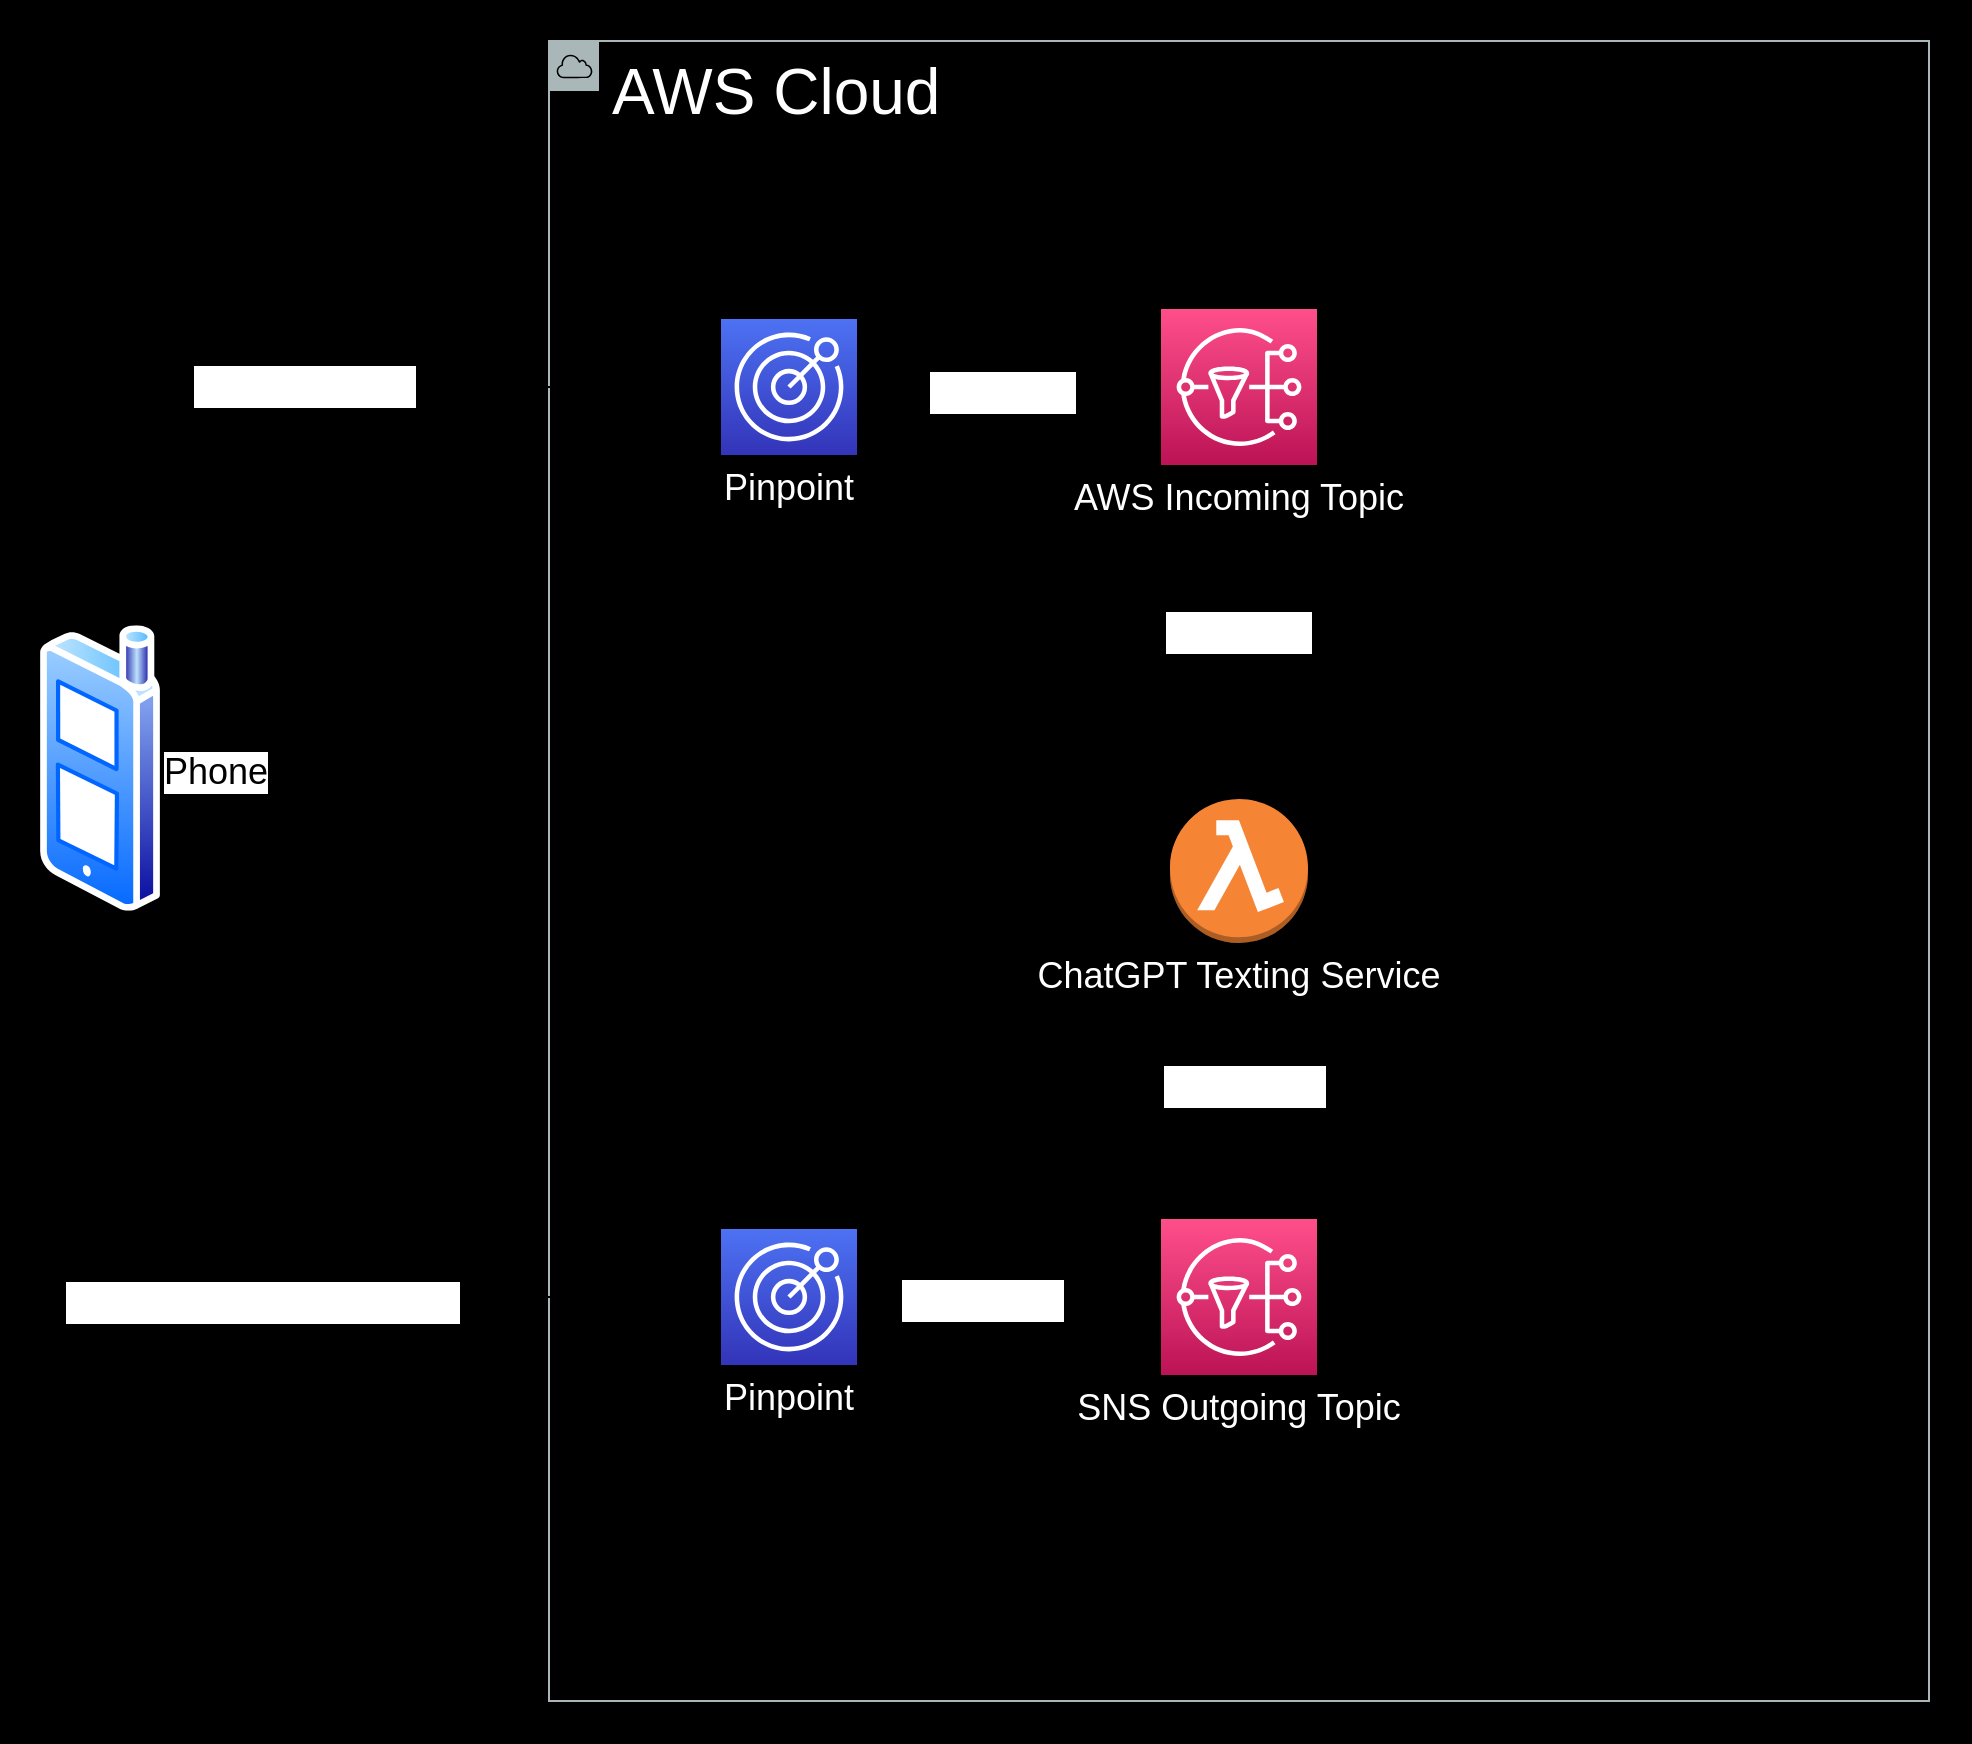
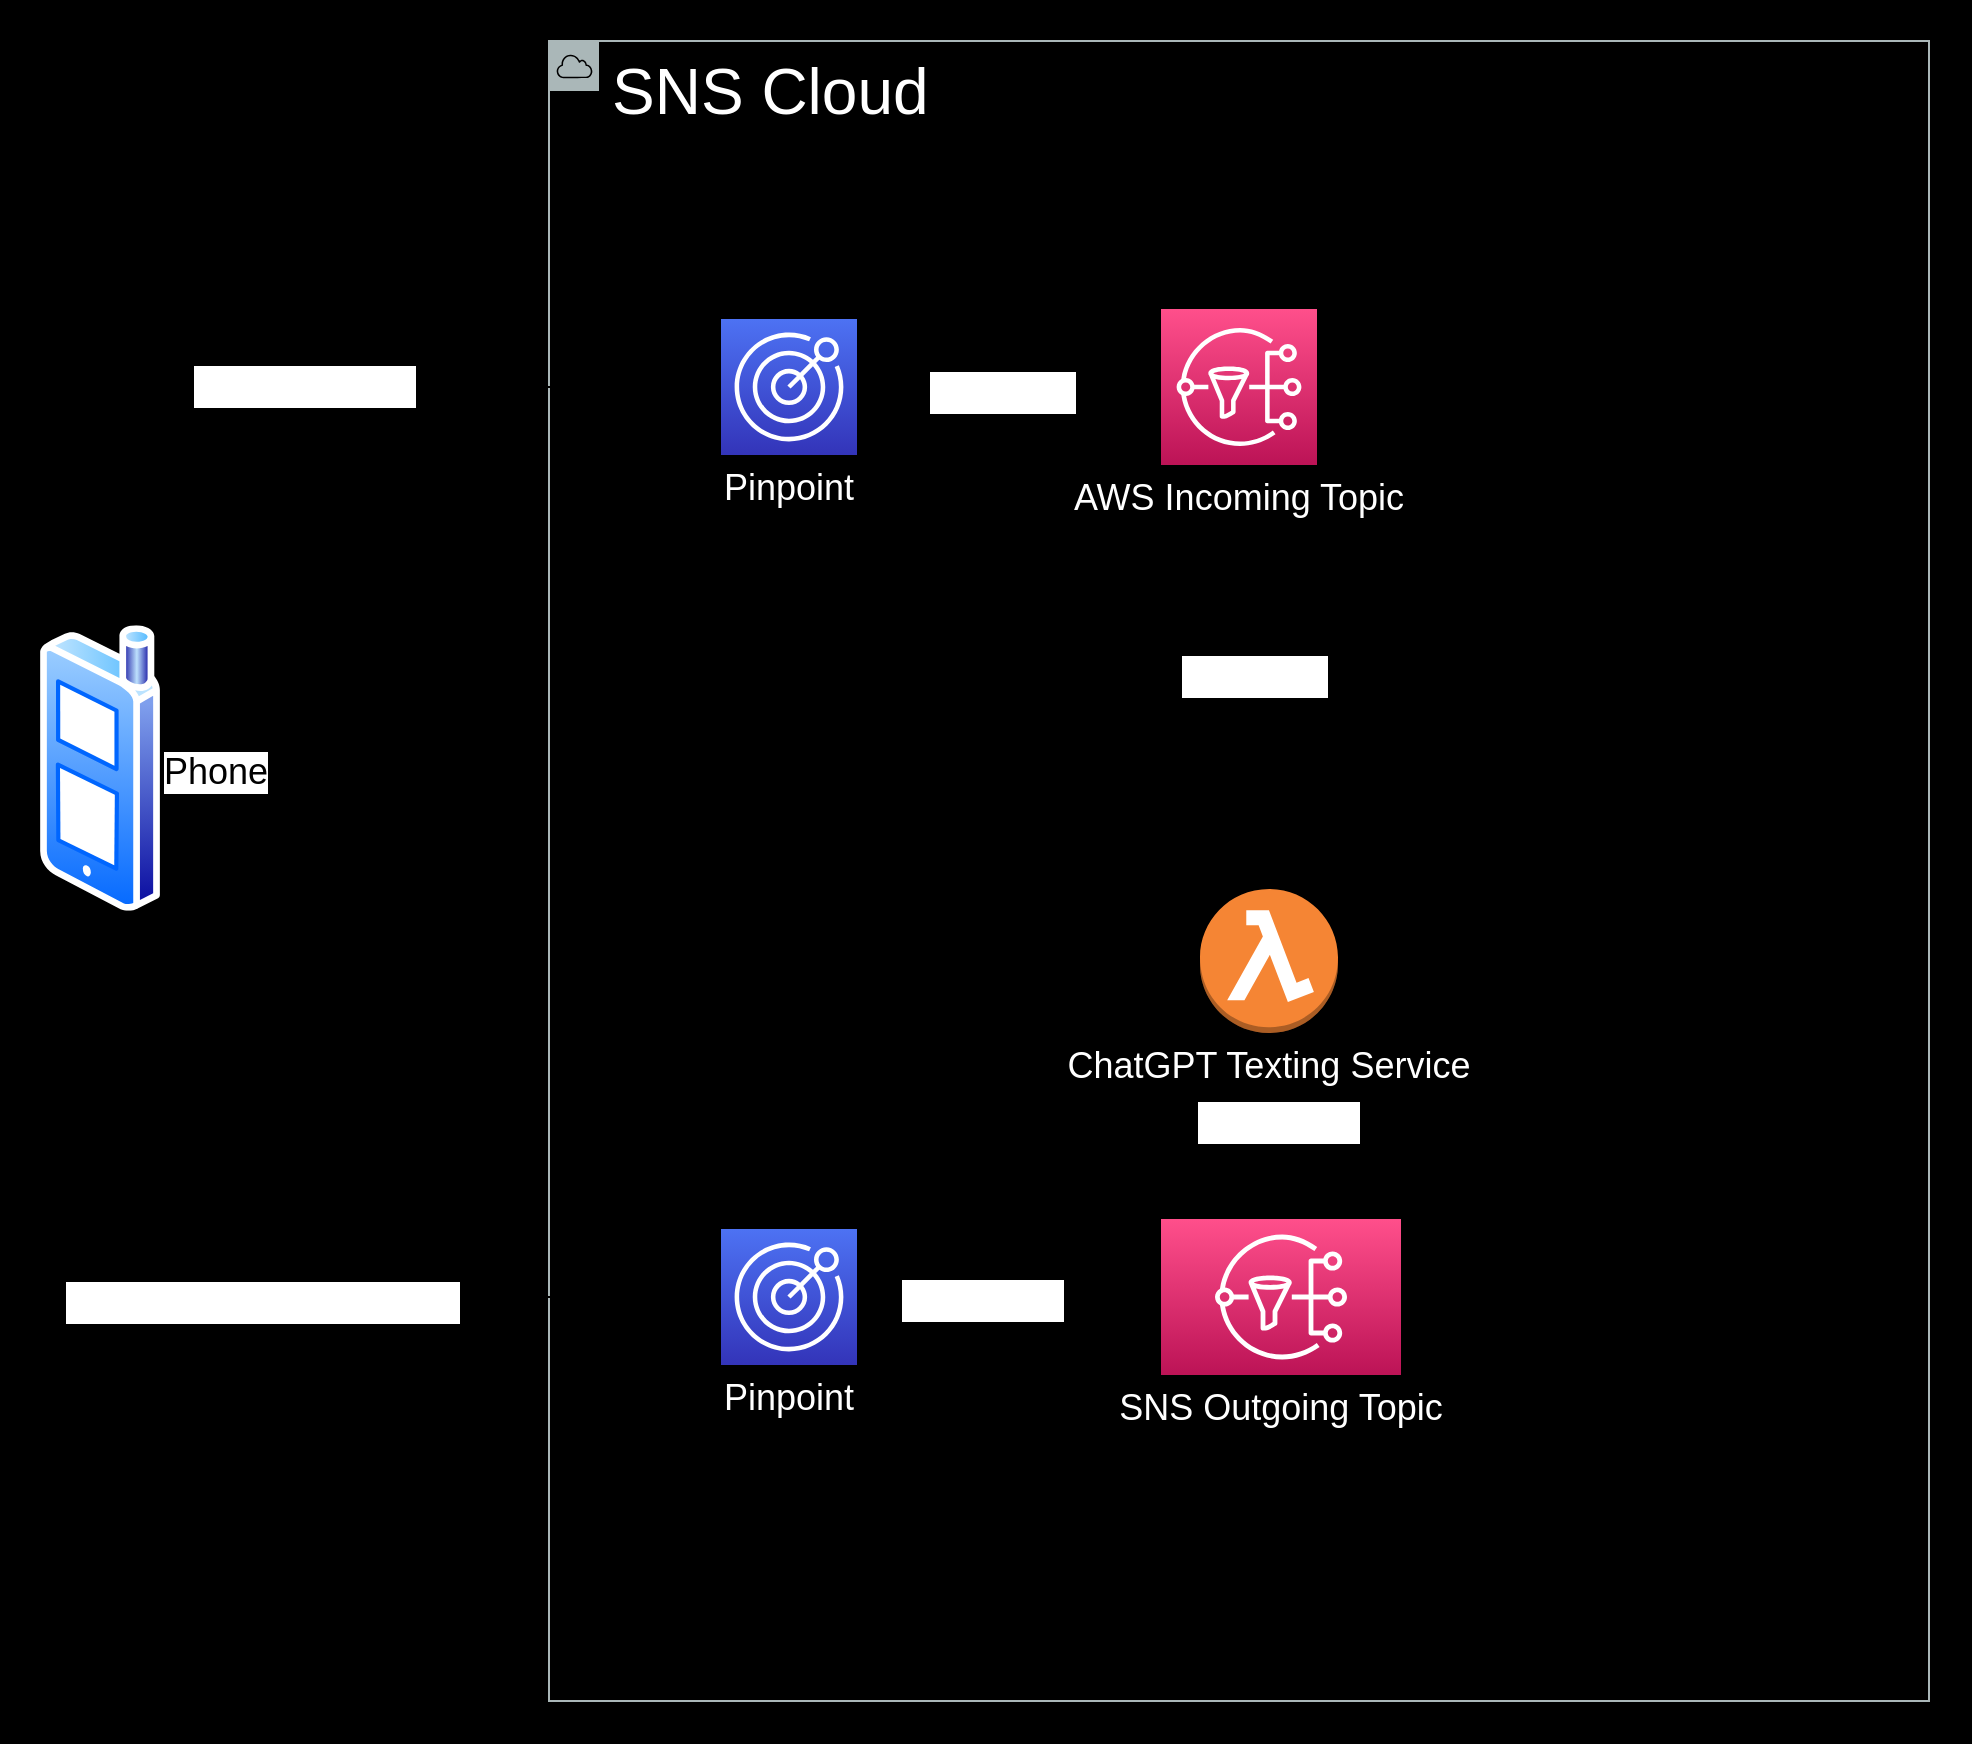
- <mxCell id="2" value="&lt;font color=&quot;#ffffff&quot; style=&quot;font-size: 32px;&quot;&gt;AWS Cloud&lt;/font&gt;" style="sketch=0;outlineConnect=0;gradientColor=none;html=1;whiteSpace=wrap;fontSize=12;fontStyle=0;shape=mxgraph.aws4.group;grIcon=mxgraph.aws4.group_aws_cloud;strokeColor=#AAB7B8;fillColor=none;verticalAlign=top;align=left;spacingLeft=30;fontColor=#AAB7B8;dashed=0;" parent="1" vertex="1"><mxGeometry x="274" y="20" width="690" height="830" as="geometry" /></mxCell>
+ <mxCell id="2" value="&lt;font color=&quot;#ffffff&quot; style=&quot;font-size: 32px;&quot;&gt;SNS Cloud&lt;/font&gt;" style="sketch=0;outlineConnect=0;gradientColor=none;html=1;whiteSpace=wrap;fontSize=12;fontStyle=0;shape=mxgraph.aws4.group;grIcon=mxgraph.aws4.group_aws_cloud;strokeColor=#AAB7B8;fillColor=none;verticalAlign=top;align=left;spacingLeft=30;fontColor=#AAB7B8;dashed=0;" parent="1" vertex="1"><mxGeometry x="274" y="20" width="690" height="830" as="geometry" /></mxCell>
- <mxCell id="14" value="ChatGPT Texting Service" style="outlineConnect=0;dashed=0;verticalLabelPosition=bottom;verticalAlign=top;align=center;html=1;shape=mxgraph.aws3.lambda_function;fillColor=#F58534;gradientColor=none;fontSize=18;fontColor=#FFFFFF;" parent="1" vertex="1"><mxGeometry x="584.5" y="399" width="69" height="72" as="geometry" /></mxCell>
+ <mxCell id="14" value="ChatGPT Texting Service" style="outlineConnect=0;dashed=0;verticalLabelPosition=bottom;verticalAlign=top;align=center;html=1;shape=mxgraph.aws3.lambda_function;fillColor=#F58534;gradientColor=none;fontSize=18;fontColor=#FFFFFF;" parent="1" vertex="1"><mxGeometry x="599.5" y="444" width="69" height="72" as="geometry" /></mxCell>
- <mxCell id="17" value="&lt;font color=&quot;#ffffff&quot; style=&quot;font-size: 18px;&quot;&gt;SNS Outgoing Topic&lt;br style=&quot;font-size: 18px;&quot;&gt;&lt;br style=&quot;font-size: 18px;&quot;&gt;&lt;/font&gt;" style="sketch=0;points=[[0,0,0],[0.25,0,0],[0.5,0,0],[0.75,0,0],[1,0,0],[0,1,0],[0.25,1,0],[0.5,1,0],[0.75,1,0],[1,1,0],[0,0.25,0],[0,0.5,0],[0,0.75,0],[1,0.25,0],[1,0.5,0],[1,0.75,0]];outlineConnect=0;fontColor=#232F3E;gradientColor=#FF4F8B;gradientDirection=north;fillColor=#BC1356;strokeColor=#ffffff;dashed=0;verticalLabelPosition=bottom;verticalAlign=top;align=center;html=1;fontSize=18;fontStyle=0;aspect=fixed;shape=mxgraph.aws4.resourceIcon;resIcon=mxgraph.aws4.sns;" parent="1" vertex="1"><mxGeometry x="580" y="609" width="78" height="78" as="geometry" /></mxCell>
+ <mxCell id="17" value="&lt;font color=&quot;#ffffff&quot; style=&quot;font-size: 18px;&quot;&gt;SNS Outgoing Topic&lt;br style=&quot;font-size: 18px;&quot;&gt;&lt;br style=&quot;font-size: 18px;&quot;&gt;&lt;/font&gt;" style="sketch=0;points=[[0,0,0],[0.25,0,0],[0.5,0,0],[0.75,0,0],[1,0,0],[0,1,0],[0.25,1,0],[0.5,1,0],[0.75,1,0],[1,1,0],[0,0.25,0],[0,0.5,0],[0,0.75,0],[1,0.25,0],[1,0.5,0],[1,0.75,0]];outlineConnect=0;fontColor=#232F3E;gradientColor=#FF4F8B;gradientDirection=north;fillColor=#BC1356;strokeColor=#ffffff;dashed=0;verticalLabelPosition=bottom;verticalAlign=top;align=center;html=1;fontSize=18;fontStyle=0;aspect=fixed;shape=mxgraph.aws4.resourceIcon;resIcon=mxgraph.aws4.sns;" parent="1" vertex="1"><mxGeometry x="580" y="609" width="120" height="78" as="geometry" /></mxCell>
